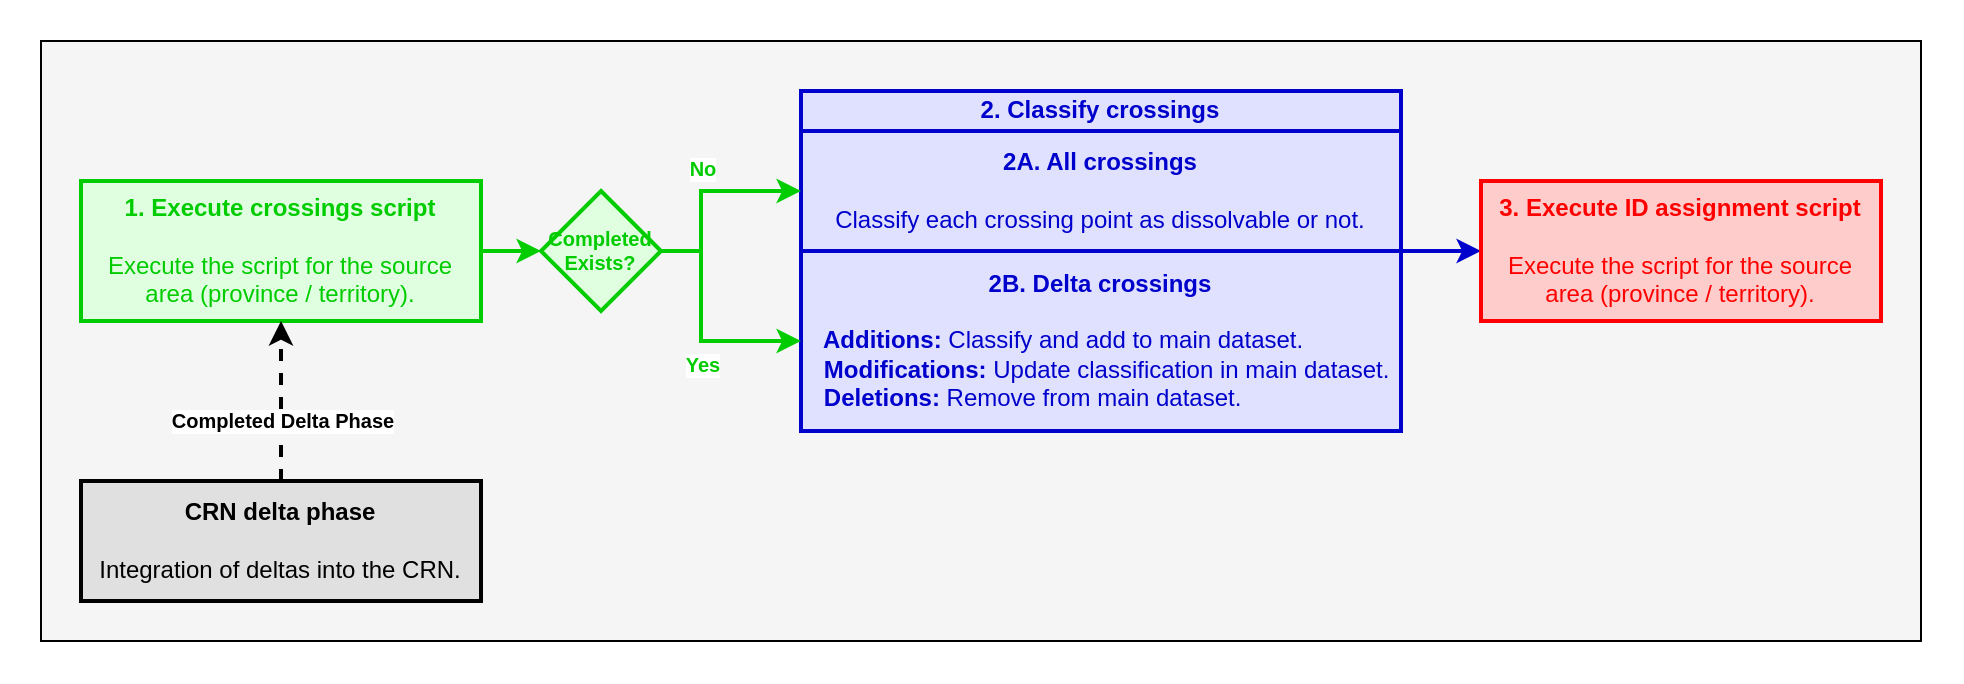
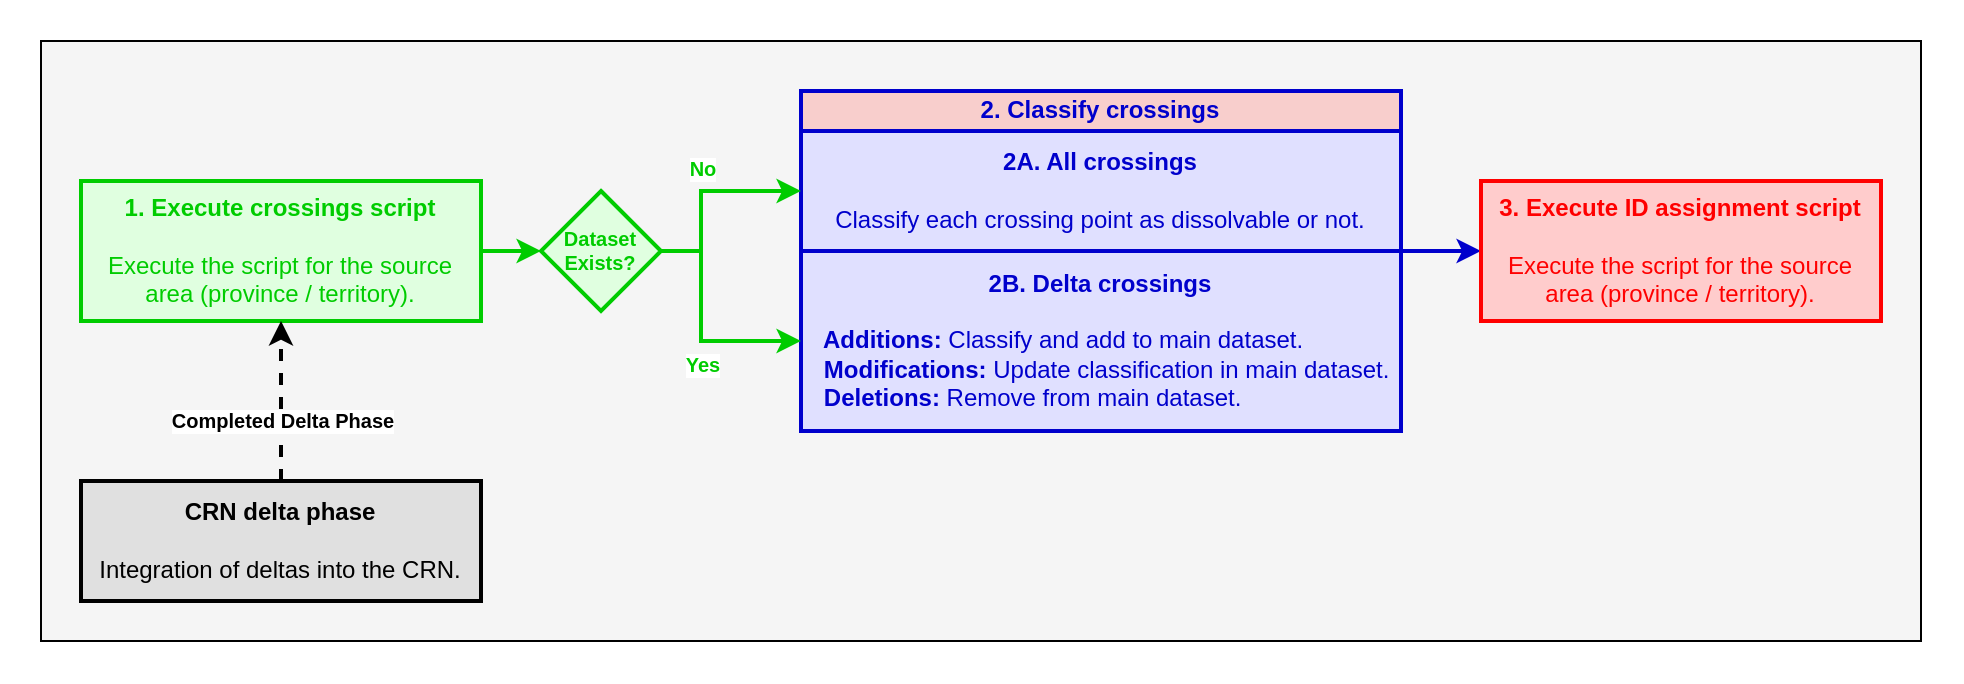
- <mxCell id="6" value="&lt;font&gt;&lt;b&gt;2. Classify crossings&lt;/b&gt;&lt;br&gt;&lt;/font&gt;" style="rounded=0;whiteSpace=wrap;html=1;strokeColor=#0000CC;strokeWidth=2;fillColor=#E0E0FF;align=center;verticalAlign=middle;fontColor=#0000CC;" vertex="1" parent="1"><mxGeometry x="400" y="45" width="300" height="20" as="geometry" /></mxCell>
+ <mxCell id="6" value="&lt;font&gt;&lt;b&gt;2. Classify crossings&lt;/b&gt;&lt;br&gt;&lt;/font&gt;" style="rounded=0;whiteSpace=wrap;html=1;strokeColor=#0000CC;strokeWidth=2;fillColor=#f8cecc;align=center;verticalAlign=middle;fontColor=#0000CC;" vertex="1" parent="1"><mxGeometry x="400" y="45" width="300" height="20" as="geometry" /></mxCell>
- <mxCell id="13" value="Completed Exists?" style="rhombus;whiteSpace=wrap;html=1;strokeWidth=2;strokeColor=#00CC00;fillColor=#E0FFE0;fontColor=#00CC00;fontStyle=1;fontSize=10;" vertex="1" parent="1"><mxGeometry x="270" y="95" width="60" height="60" as="geometry" /></mxCell>
+ <mxCell id="13" value="Dataset Exists?" style="rhombus;whiteSpace=wrap;html=1;strokeWidth=2;strokeColor=#00CC00;fillColor=#E0FFE0;fontColor=#00CC00;fontStyle=1;fontSize=10;" vertex="1" parent="1"><mxGeometry x="270" y="95" width="60" height="60" as="geometry" /></mxCell>
